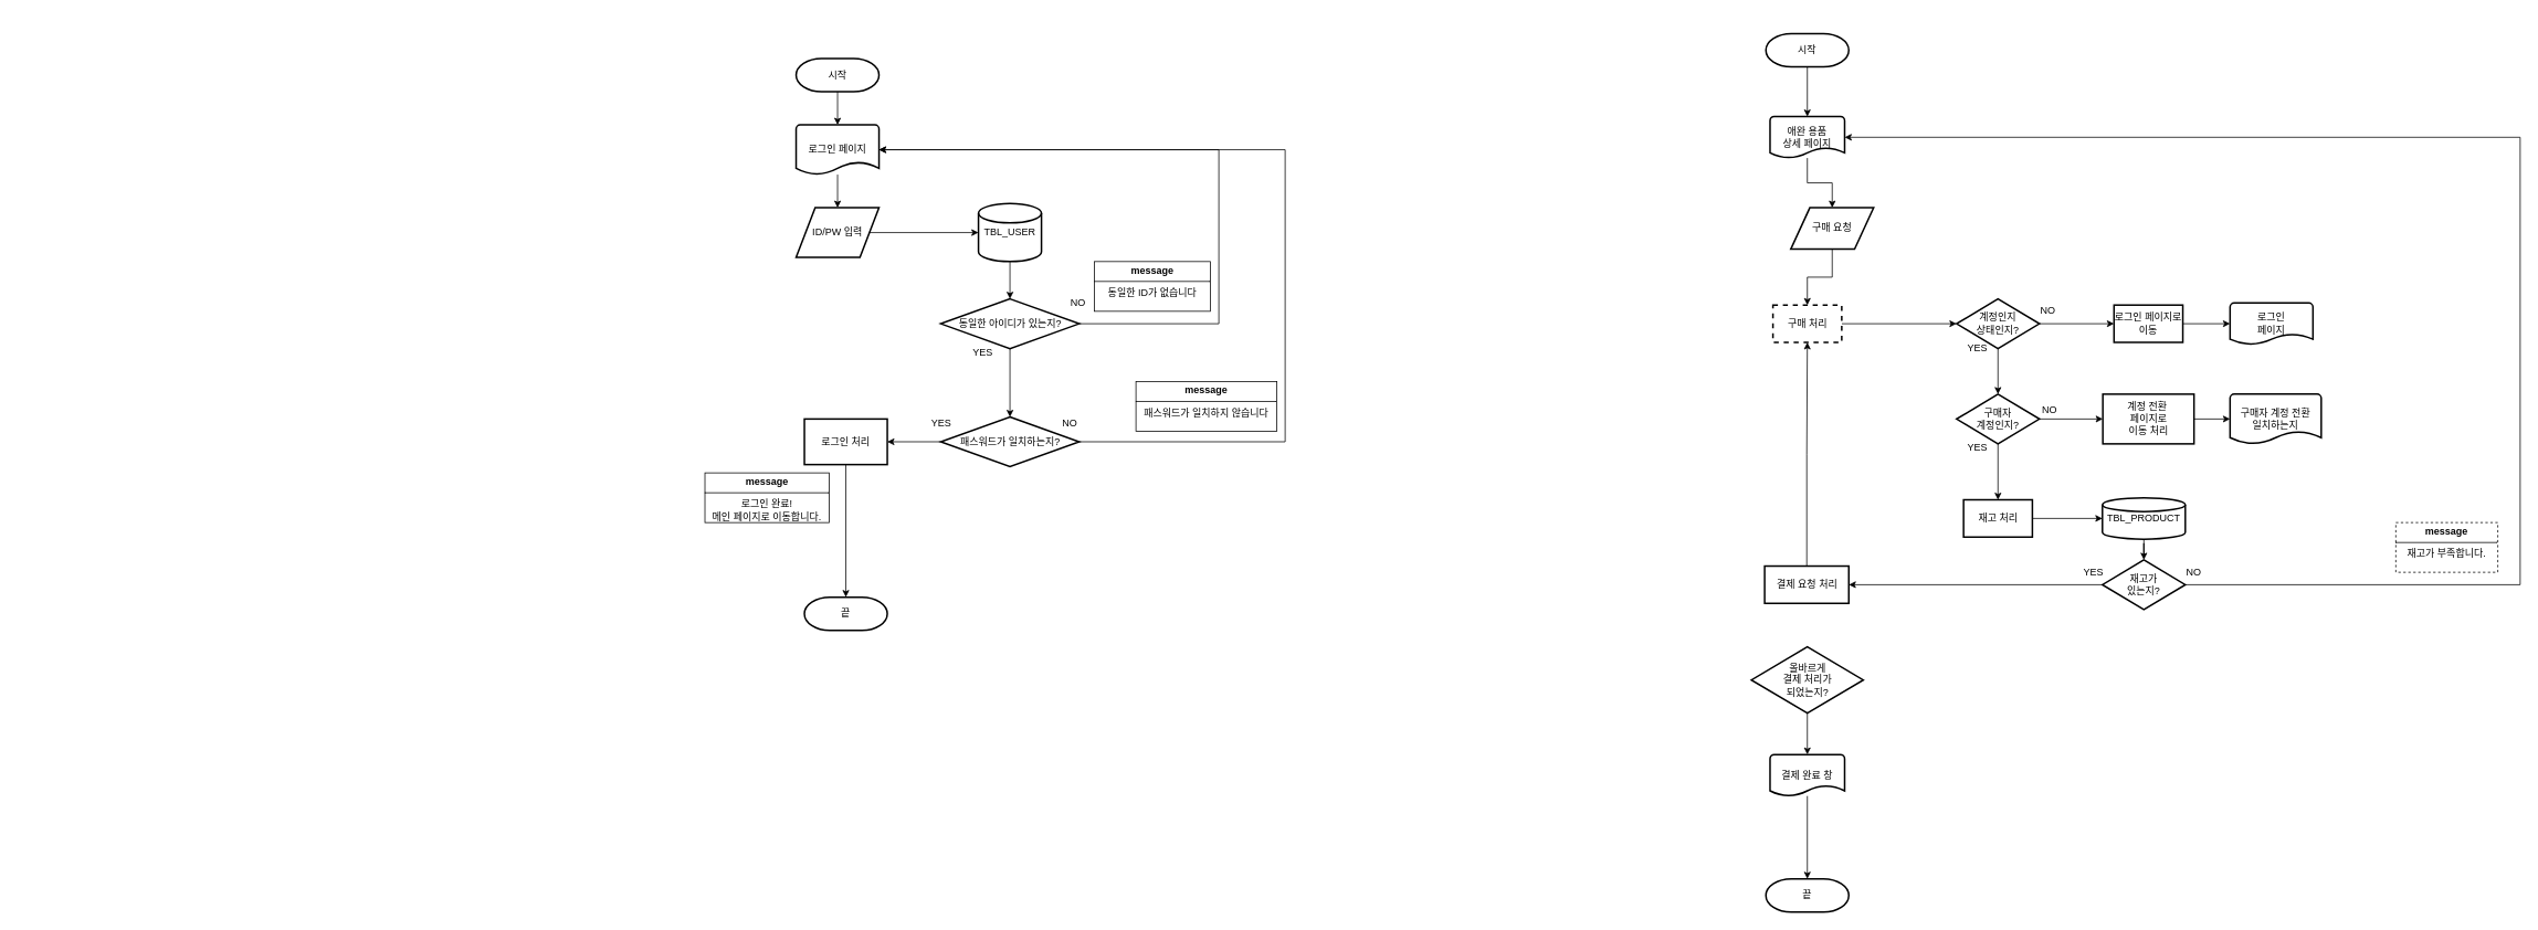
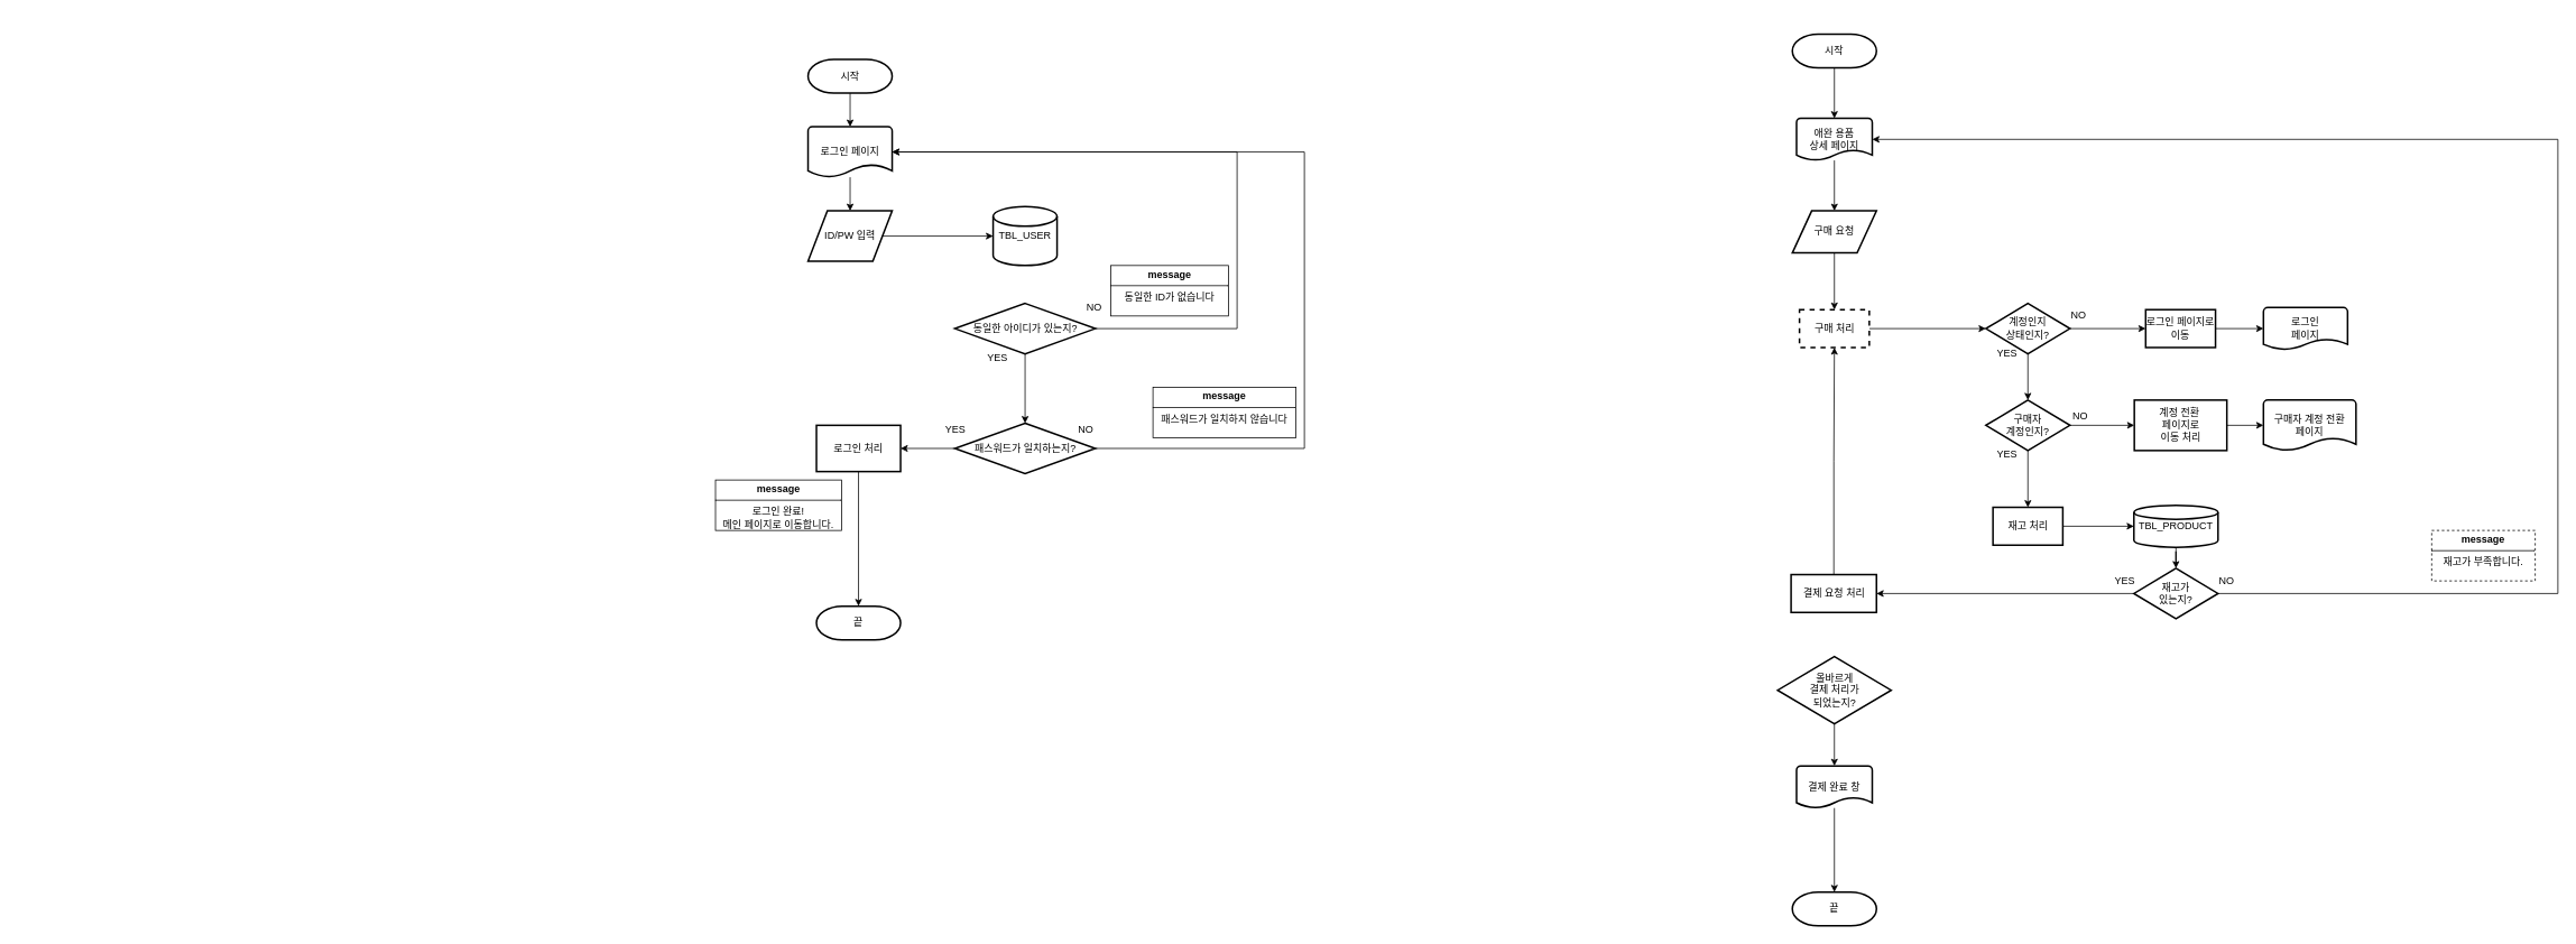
- <mxCell id="33" value="구매 요청" style="shape=parallelogram;html=1;strokeWidth=2;perimeter=parallelogramPerimeter;whiteSpace=wrap;rounded=0;arcSize=12;size=0.23;" vertex="1" parent="1"><mxGeometry x="2160" y="250" width="100" height="50" as="geometry" /></mxCell>
+ <mxCell id="33" value="구매 요청" style="shape=parallelogram;html=1;strokeWidth=2;perimeter=parallelogramPerimeter;whiteSpace=wrap;rounded=0;arcSize=12;size=0.23;" vertex="1" parent="1"><mxGeometry x="2130" y="250" width="100" height="50" as="geometry" /></mxCell>
- <mxCell id="10" value="" style="edgeStyle=orthogonalEdgeStyle;rounded=0;orthogonalLoop=1;jettySize=auto;html=1;" edge="1" parent="1" source="11" target="13"><mxGeometry relative="1" as="geometry" /></mxCell>
- <mxCell id="63" value="구매자 계정 전환&lt;div&gt;일치하는지&lt;/div&gt;" style="strokeWidth=2;html=1;shape=mxgraph.flowchart.document2;whiteSpace=wrap;size=0.25;" vertex="1" parent="1"><mxGeometry x="2690" y="475" width="110" height="60" as="geometry" /></mxCell>
+ <mxCell id="63" value="구매자 계정 전환&lt;div&gt;페이지&lt;/div&gt;" style="strokeWidth=2;html=1;shape=mxgraph.flowchart.document2;whiteSpace=wrap;size=0.25;" vertex="1" parent="1"><mxGeometry x="2690" y="475" width="110" height="60" as="geometry" /></mxCell>
